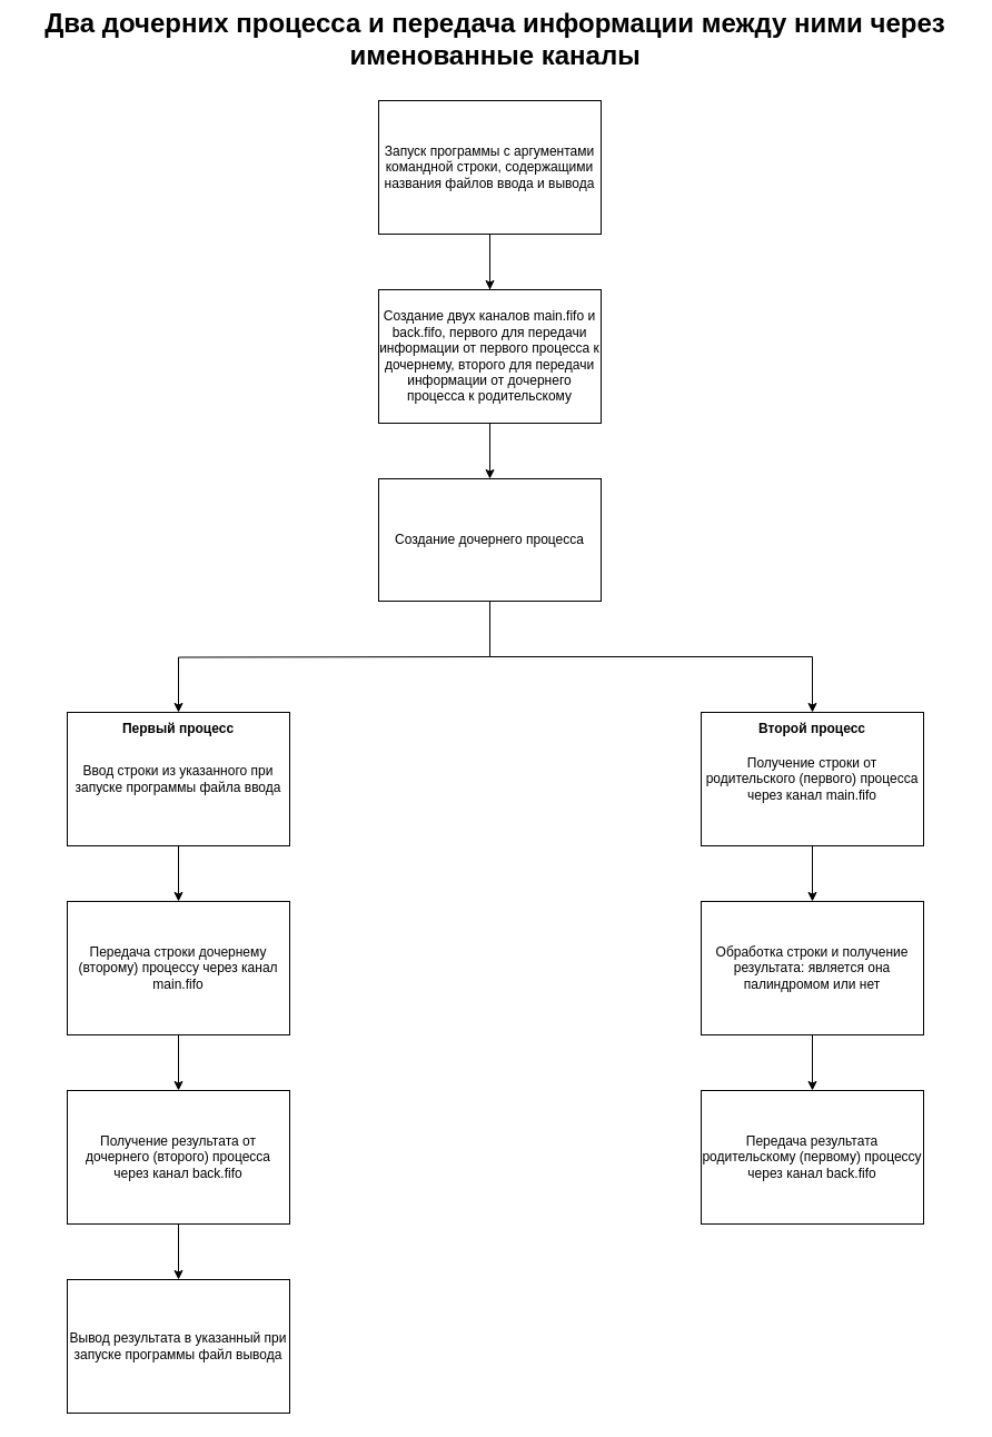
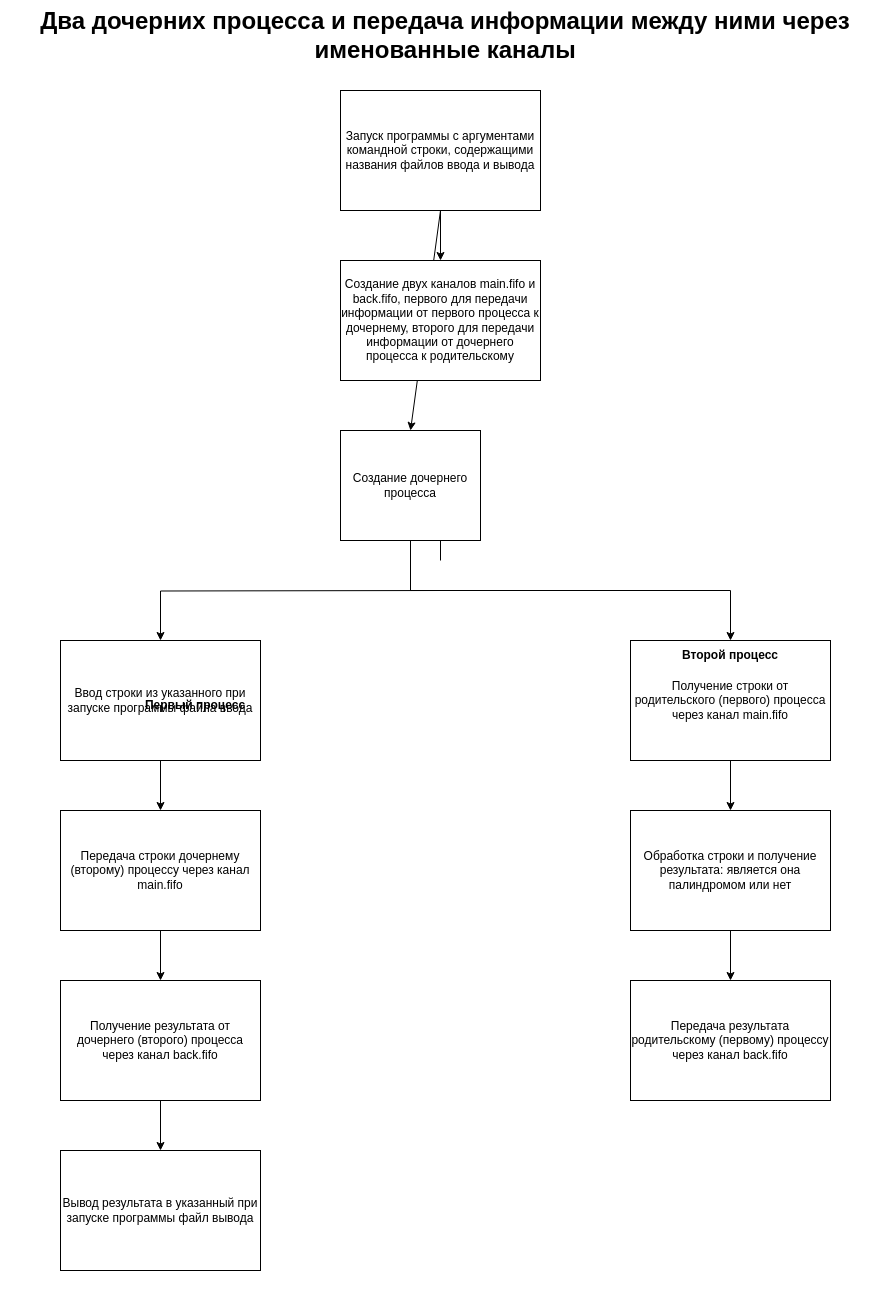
- <mxCell id="7" value="Создание дочернего процесса" style="rounded=0;whiteSpace=wrap;html=1;" vertex="1" parent="1"><mxGeometry x="340" y="430" width="200" height="110" as="geometry" /></mxCell>
+ <mxCell id="7" value="Создание дочернего процесса" style="rounded=0;whiteSpace=wrap;html=1;" vertex="1" parent="1"><mxGeometry x="340" y="430" width="140" height="110" as="geometry" /></mxCell>
- <mxCell id="12" value="&lt;div&gt;Первый процесс&lt;/div&gt;" style="text;html=1;strokeColor=none;fillColor=none;align=center;verticalAlign=middle;whiteSpace=wrap;rounded=0;fontSize=12;fontStyle=1" vertex="1" parent="1"><mxGeometry x="105" y="640" width="110" height="30" as="geometry" /></mxCell>
+ <mxCell id="12" value="&lt;div&gt;Первый процесс&lt;/div&gt;" style="text;html=1;strokeColor=none;fillColor=none;align=center;verticalAlign=middle;whiteSpace=wrap;rounded=0;fontSize=12;fontStyle=1" vertex="1" parent="1"><mxGeometry x="140" y="690" width="110" height="30" as="geometry" /></mxCell>
